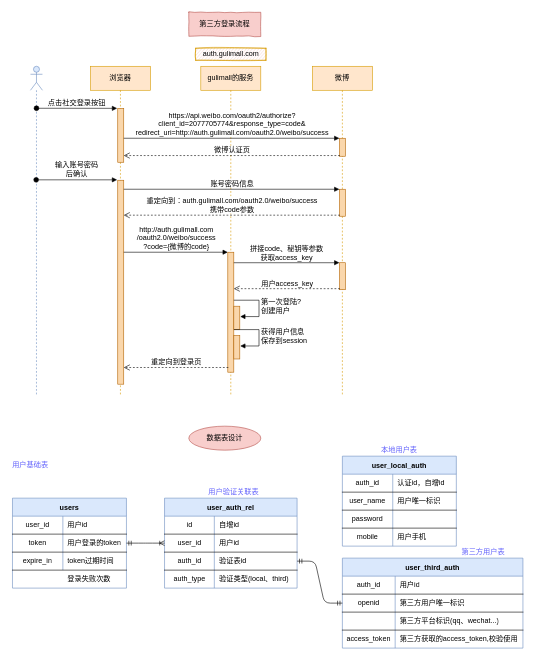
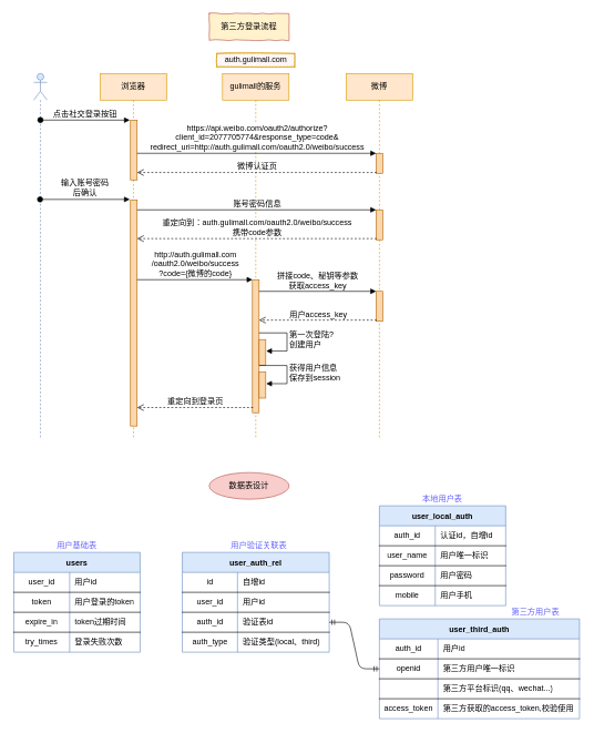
- <mxCell id="2" value="第三方登录流程" style="rounded=0;whiteSpace=wrap;html=1;fillColor=#f8cecc;strokeColor=#b85450;comic=1;" parent="1" vertex="1"><mxGeometry x="314" y="20" width="120" height="40" as="geometry" /></mxCell>
+ <mxCell id="2" value="第三方登录流程" style="rounded=0;whiteSpace=wrap;html=1;fillColor=#fff2cc;strokeColor=#b85450;comic=1;" parent="1" vertex="1"><mxGeometry x="314" y="20" width="120" height="40" as="geometry" /></mxCell>
- <mxCell id="82" value="&lt;font color=&quot;#6262fc&quot;&gt;用户基础表&lt;/font&gt;" style="rounded=0;whiteSpace=wrap;html=1;fillColor=none;strokeColor=none;comic=1;" parent="1" vertex="1"><mxGeometry x="5" y="765" width="90" height="20" as="geometry" /></mxCell>
+ <mxCell id="82" value="&lt;font color=&quot;#6262fc&quot;&gt;用户基础表&lt;/font&gt;" style="rounded=0;whiteSpace=wrap;html=1;fillColor=none;strokeColor=none;comic=1;" parent="1" vertex="1"><mxGeometry x="70" y="810" width="90" height="20" as="geometry" /></mxCell>
+ <mxCell id="64" value="&lt;div style=&quot;text-align: center&quot;&gt;用户密码&lt;/div&gt;" style="shape=partialRectangle;html=1;whiteSpace=wrap;connectable=0;fillColor=none;top=0;left=0;bottom=0;right=0;align=left;spacingLeft=6;overflow=hidden;pointerEvents=1;comic=0;" parent="62" vertex="1"><mxGeometry x="84" width="106" height="30" as="geometry"><mxRectangle width="106" height="30" as="alternateBounds" /></mxGeometry></mxCell>
- <mxCell id="80" value="" style="edgeStyle=entityRelationEdgeStyle;fontSize=12;html=1;endArrow=ERoneToMany;startArrow=ERmandOne;" parent="1" source="29" target="42" edge="1"><mxGeometry width="100" height="100" relative="1" as="geometry"><mxPoint x="160" y="1010" as="sourcePoint" /><mxPoint x="260" y="910" as="targetPoint" /></mxGeometry></mxCell>
+ <mxCell id="40" value="try_times" style="shape=partialRectangle;html=1;whiteSpace=wrap;connectable=0;fillColor=none;top=0;left=0;bottom=0;right=0;overflow=hidden;pointerEvents=1;comic=0;" parent="39" vertex="1"><mxGeometry width="84" height="30" as="geometry"><mxRectangle width="84" height="30" as="alternateBounds" /></mxGeometry></mxCell>
